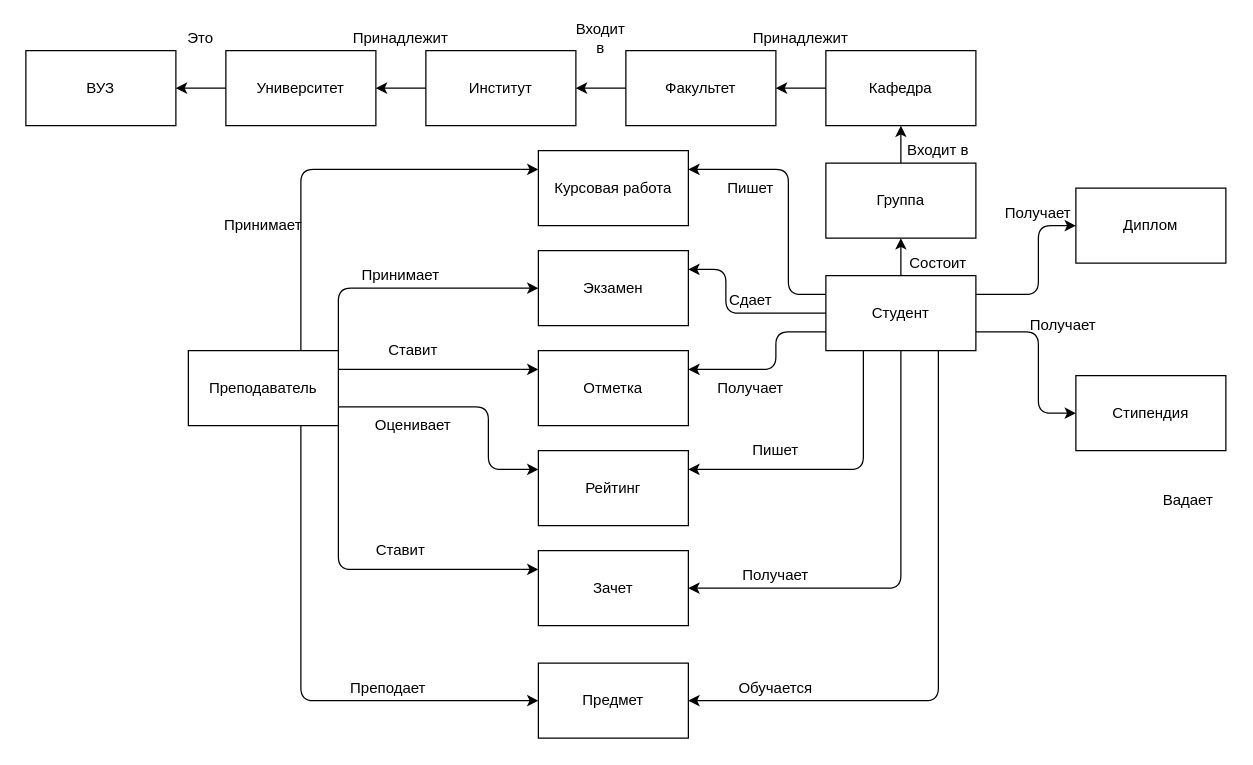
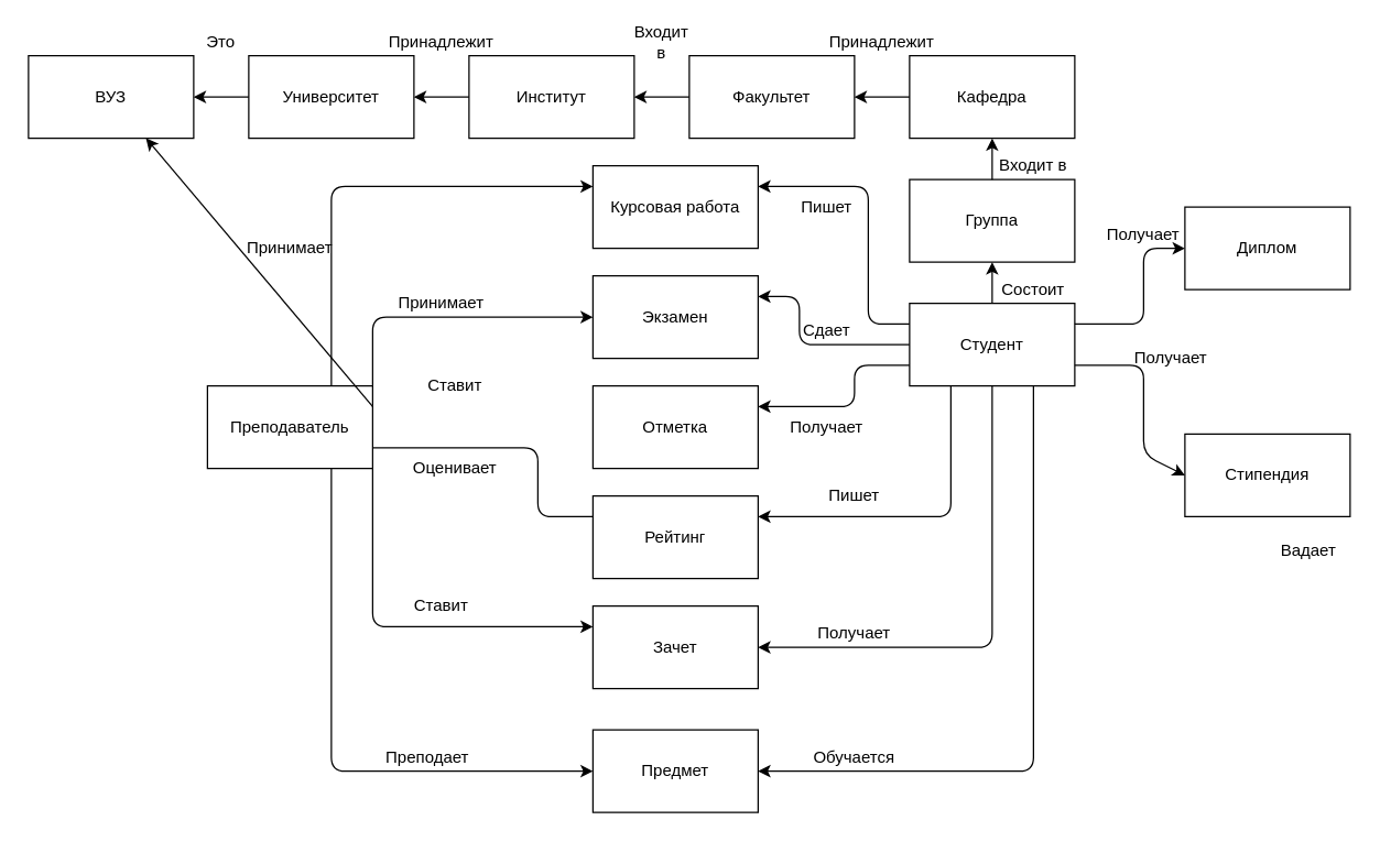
- <mxCell id="37" value="" style="endArrow=classic;html=1;exitX=1;exitY=0.25;exitDx=0;exitDy=0;entryX=0;entryY=0.25;entryDx=0;entryDy=0;" edge="1" parent="1" source="34" target="26"><mxGeometry width="50" height="50" relative="1" as="geometry"><mxPoint x="340" y="320" as="sourcePoint" /><mxPoint x="390" y="270" as="targetPoint" /></mxGeometry></mxCell>
+ <mxCell id="37" value="" style="endArrow=classic;html=1;exitX=1;exitY=0.25;exitDx=0;exitDy=0;" edge="1" parent="1" source="34" target="2"><mxGeometry width="50" height="50" relative="1" as="geometry"><mxPoint x="340" y="320" as="sourcePoint" /><mxPoint x="390" y="270" as="targetPoint" /></mxGeometry></mxCell>
- <mxCell id="28" value="Стипендия" style="rounded=0;whiteSpace=wrap;html=1;" vertex="1" parent="1"><mxGeometry x="860" y="300" width="120" height="60" as="geometry" /></mxCell>
+ <mxCell id="28" value="Стипендия" style="rounded=0;whiteSpace=wrap;html=1;" vertex="1" parent="1"><mxGeometry x="860" y="315" width="120" height="60" as="geometry" /></mxCell>
- <mxCell id="38" value="" style="endArrow=classic;html=1;exitX=1;exitY=0.75;exitDx=0;exitDy=0;entryX=0;entryY=0.25;entryDx=0;entryDy=0;" edge="1" parent="1" source="34" target="27"><mxGeometry width="50" height="50" relative="1" as="geometry"><mxPoint x="360" y="360" as="sourcePoint" /><mxPoint x="410" y="310" as="targetPoint" /><Array as="points"><mxPoint x="390" y="325" /><mxPoint x="390" y="375" /></Array></mxGeometry></mxCell>
+ <mxCell id="38" value="" style="endArrow=none;html=1;exitX=1;exitY=0.75;exitDx=0;exitDy=0;entryX=0;entryY=0.25;entryDx=0;entryDy=0;" edge="1" parent="1" source="34" target="27"><mxGeometry width="50" height="50" relative="1" as="geometry"><mxPoint x="360" y="360" as="sourcePoint" /><mxPoint x="410" y="310" as="targetPoint" /><Array as="points"><mxPoint x="390" y="325" /><mxPoint x="390" y="375" /></Array></mxGeometry></mxCell>
